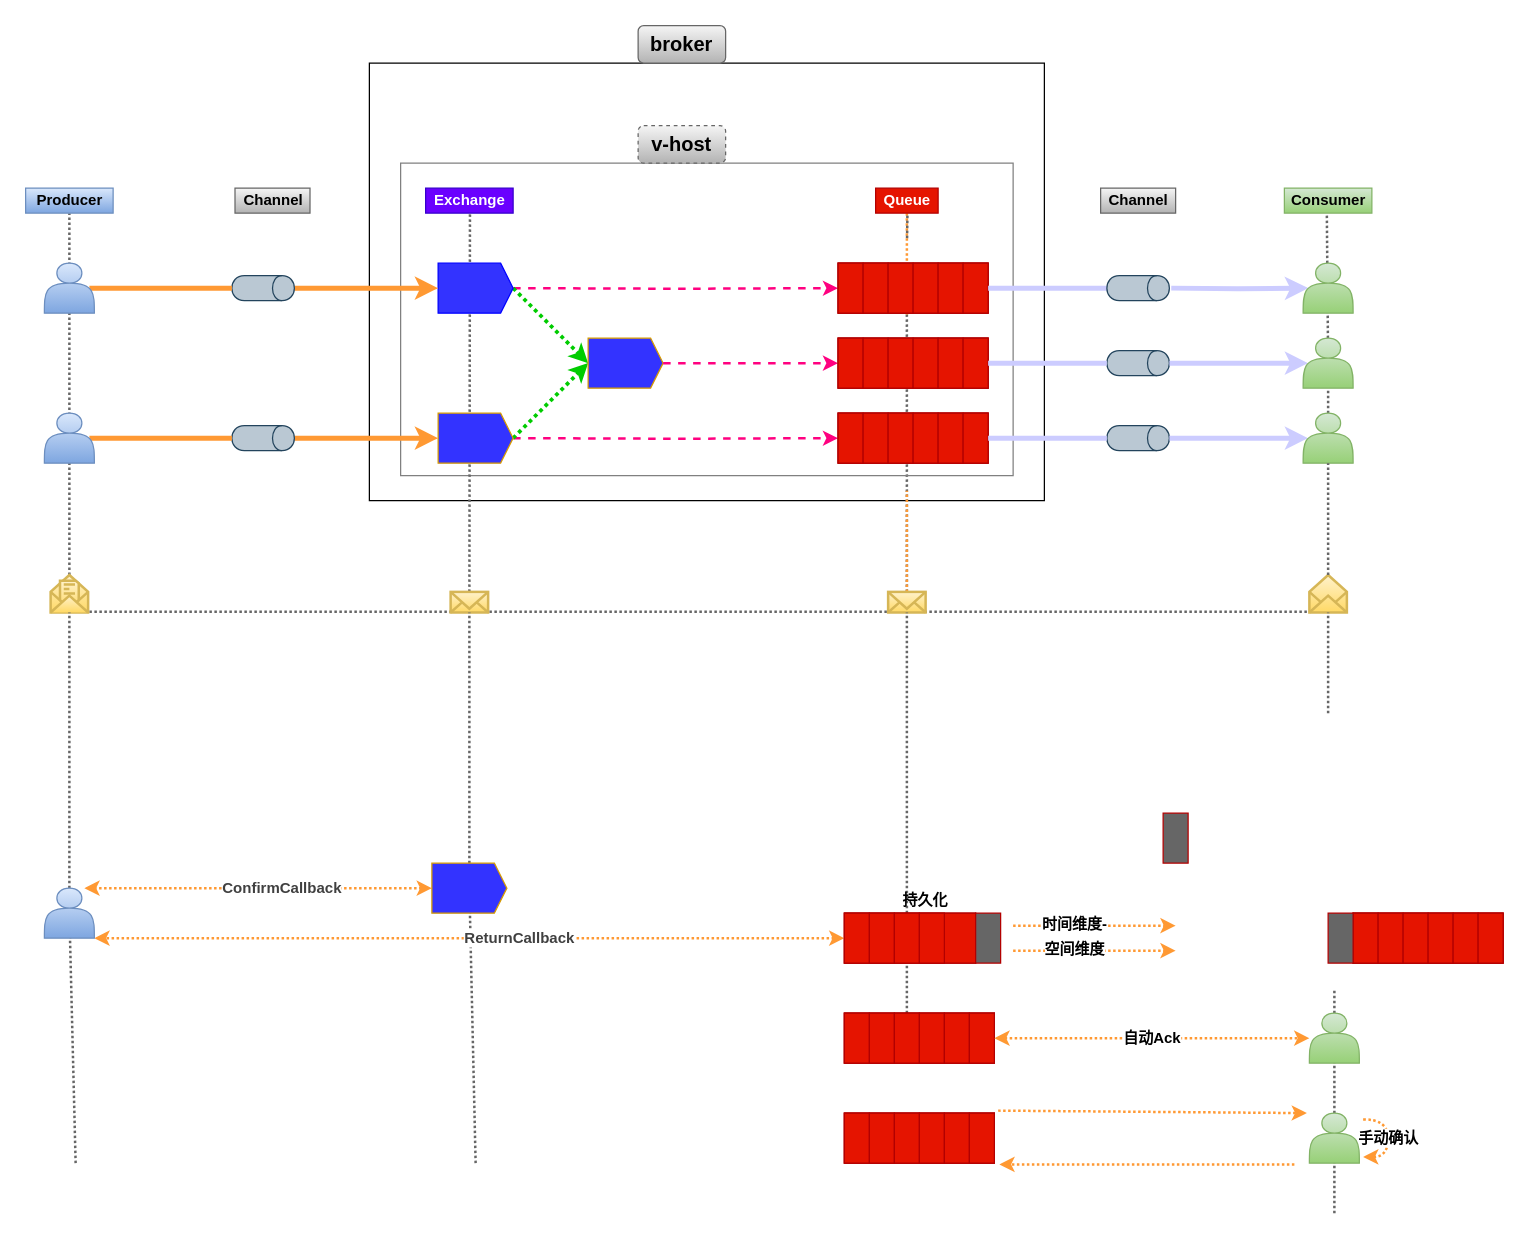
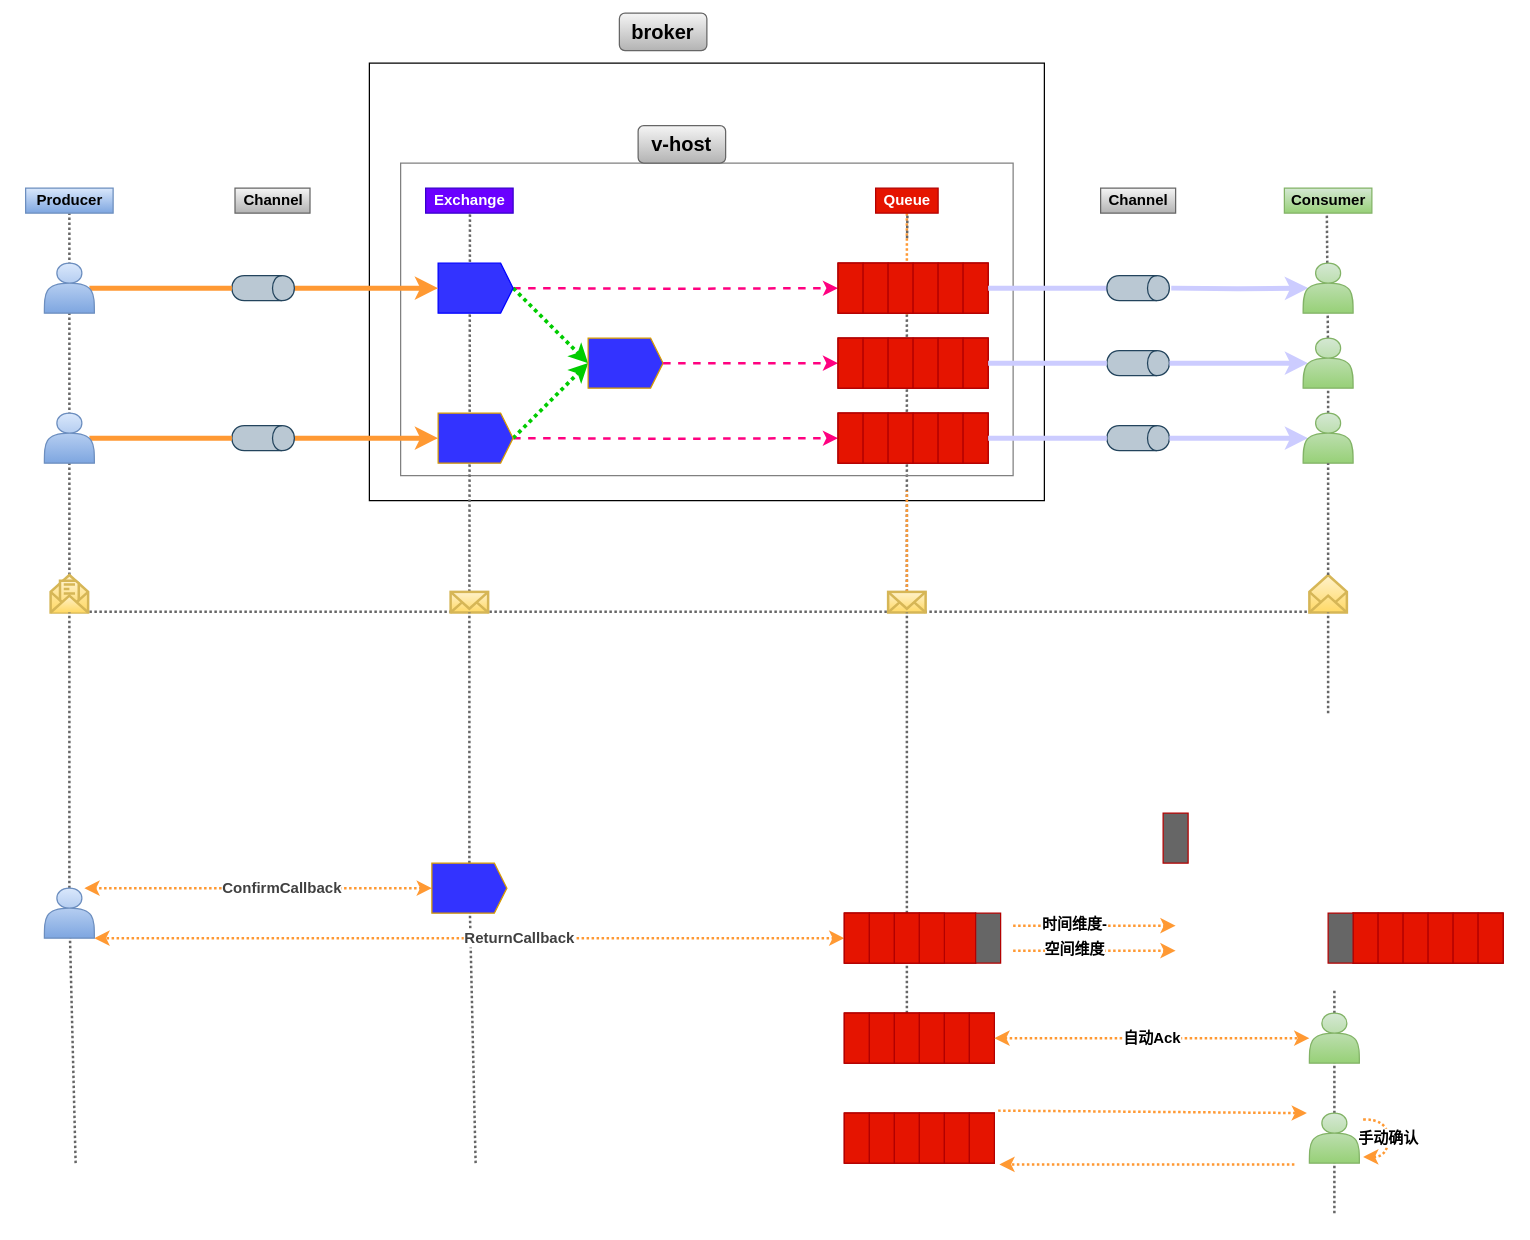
- <mxCell id="81" value="&lt;b&gt;&lt;font style=&quot;font-size: 16px&quot;&gt;broker&lt;/font&gt;&lt;/b&gt;" style="rounded=1;whiteSpace=wrap;html=1;strokeColor=#666666;strokeWidth=1;fillColor=#f5f5f5;gradientColor=#b3b3b3;" vertex="1" parent="1"><mxGeometry x="510" y="20" width="70" height="30" as="geometry" /></mxCell>
+ <mxCell id="81" value="&lt;b&gt;&lt;font style=&quot;font-size: 16px&quot;&gt;broker&lt;/font&gt;&lt;/b&gt;" style="rounded=1;whiteSpace=wrap;html=1;strokeColor=#666666;strokeWidth=1;fillColor=#f5f5f5;gradientColor=#b3b3b3;" vertex="1" parent="1"><mxGeometry x="495" y="10" width="70" height="30" as="geometry" /></mxCell>
- <mxCell id="82" value="&lt;b&gt;&lt;font style=&quot;font-size: 16px&quot;&gt;v-host&lt;/font&gt;&lt;/b&gt;" style="rounded=1;whiteSpace=wrap;html=1;strokeColor=#666666;strokeWidth=1;fillColor=#f5f5f5;gradientColor=#b3b3b3;dashed=1;" vertex="1" parent="1"><mxGeometry x="510" y="100" width="70" height="30" as="geometry" /></mxCell>
+ <mxCell id="82" value="&lt;b&gt;&lt;font style=&quot;font-size: 16px&quot;&gt;v-host&lt;/font&gt;&lt;/b&gt;" style="rounded=1;whiteSpace=wrap;html=1;strokeColor=#666666;strokeWidth=1;fillColor=#f5f5f5;gradientColor=#b3b3b3;" vertex="1" parent="1"><mxGeometry x="510" y="100" width="70" height="30" as="geometry" /></mxCell>
- <mxCell id="139" value="&lt;b&gt;&lt;font color=&quot;#000000&quot;&gt;持久化&lt;/font&gt;&lt;/b&gt;" style="text;html=1;resizable=0;points=[];autosize=1;align=left;verticalAlign=top;spacingTop=-4;fontColor=#3333FF;" vertex="1" parent="1"><mxGeometry x="720" y="710" width="50" height="20" as="geometry" /></mxCell>
